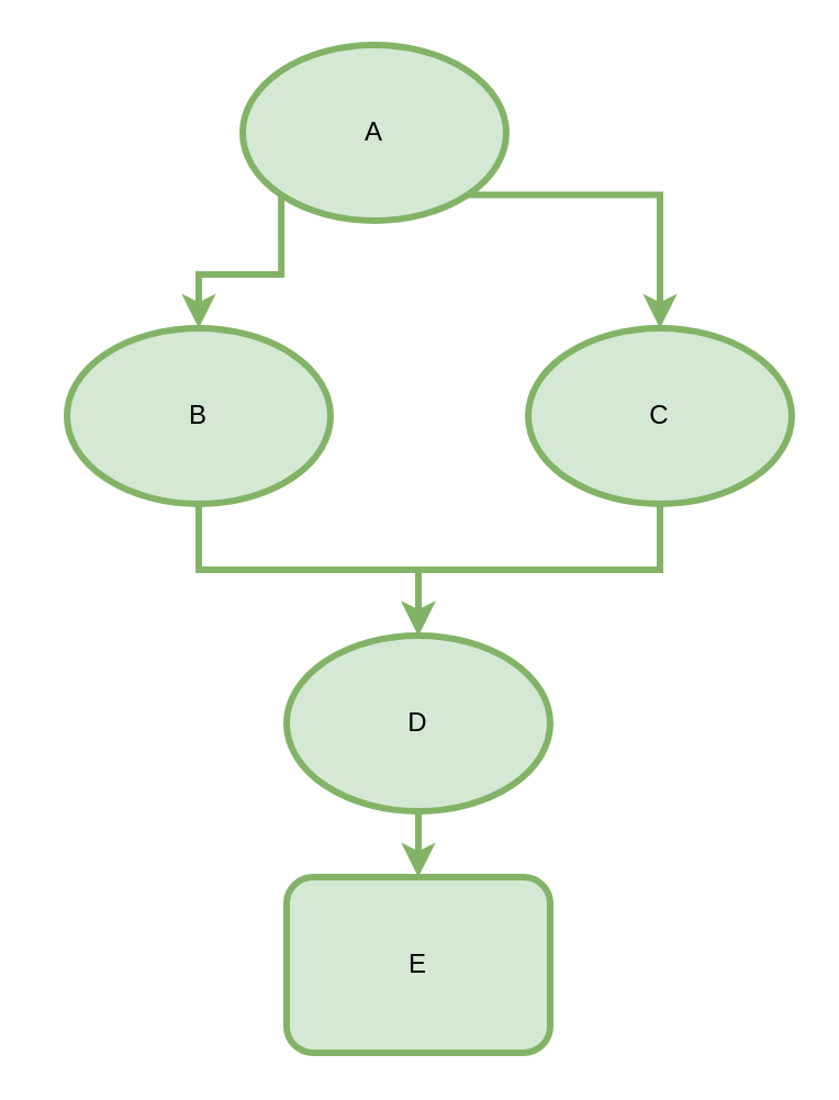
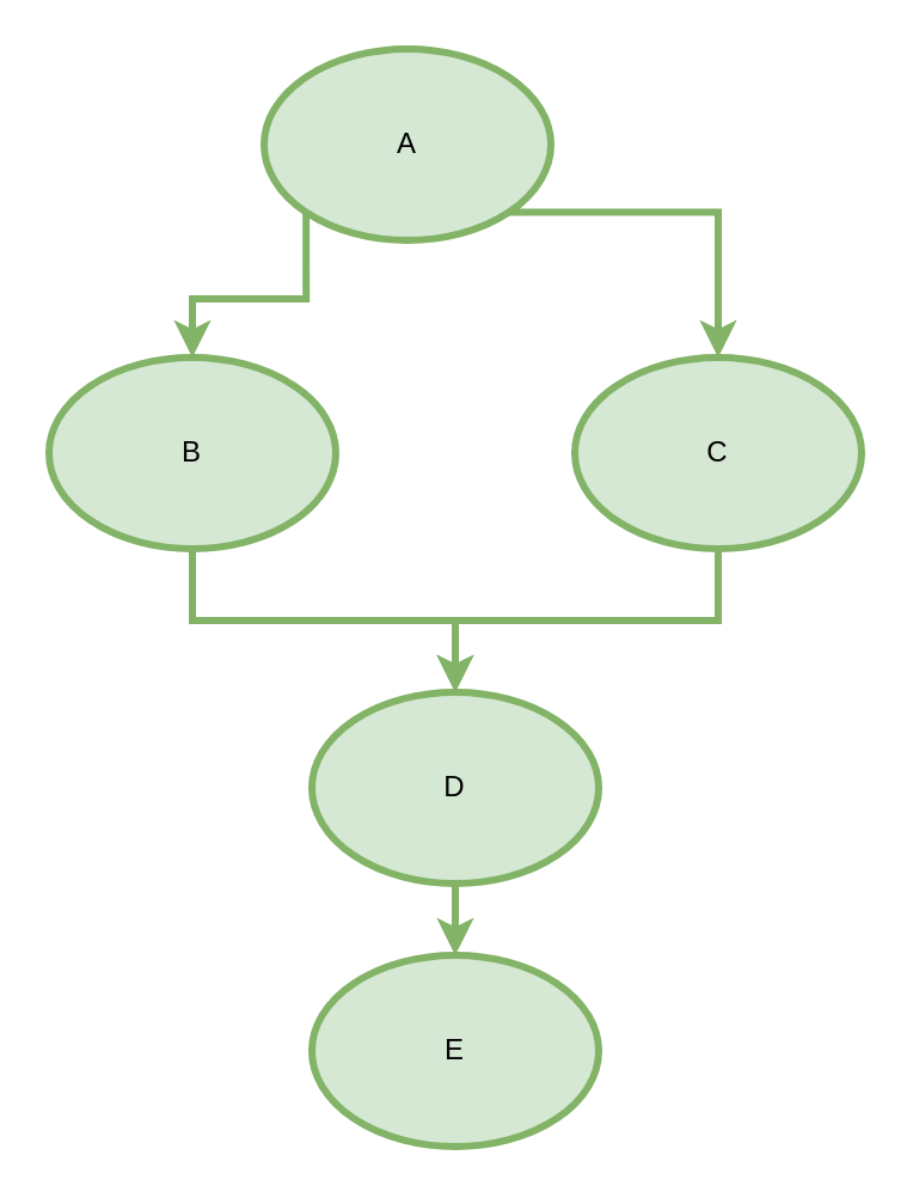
- <mxCell id="8" value="B" style="ellipse;whiteSpace=wrap;html=1;fillColor=#d5e8d4;strokeColor=#82b366;strokeWidth=3;" parent="1" vertex="1"><mxGeometry x="30" y="149" width="120" height="80" as="geometry" /></mxCell>
+ <mxCell id="8" value="B" style="ellipse;whiteSpace=wrap;html=1;fillColor=#d5e8d4;strokeColor=#82b366;strokeWidth=3;" parent="1" vertex="1"><mxGeometry x="20" y="149" width="120" height="80" as="geometry" /></mxCell>
- <mxCell id="11" value="E" style="whiteSpace=wrap;html=1;fillColor=#d5e8d4;strokeColor=#82b366;strokeWidth=3;rounded=1;" parent="1" vertex="1"><mxGeometry x="130" y="399" width="120" height="80" as="geometry" /></mxCell>
+ <mxCell id="11" value="E" style="ellipse;whiteSpace=wrap;html=1;fillColor=#d5e8d4;strokeColor=#82b366;strokeWidth=3;" parent="1" vertex="1"><mxGeometry x="130" y="399" width="120" height="80" as="geometry" /></mxCell>
